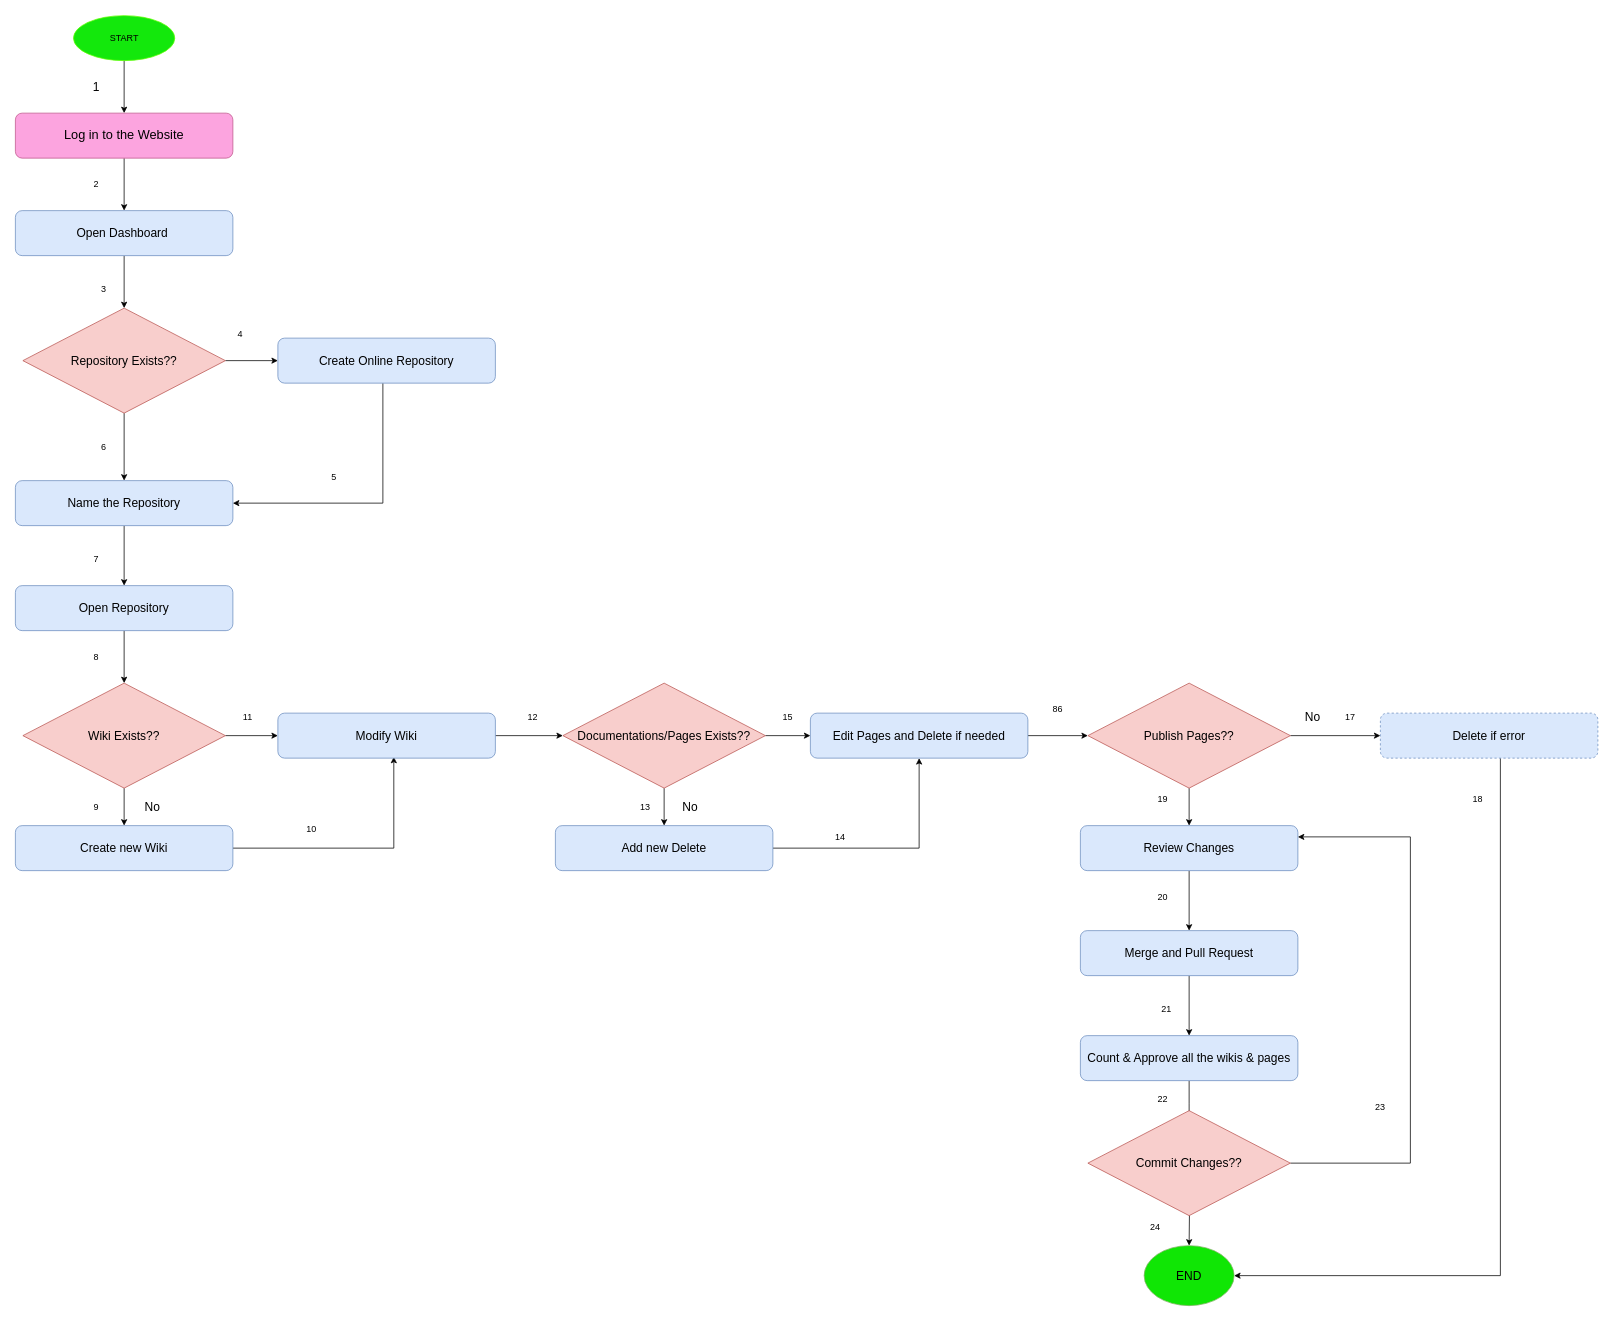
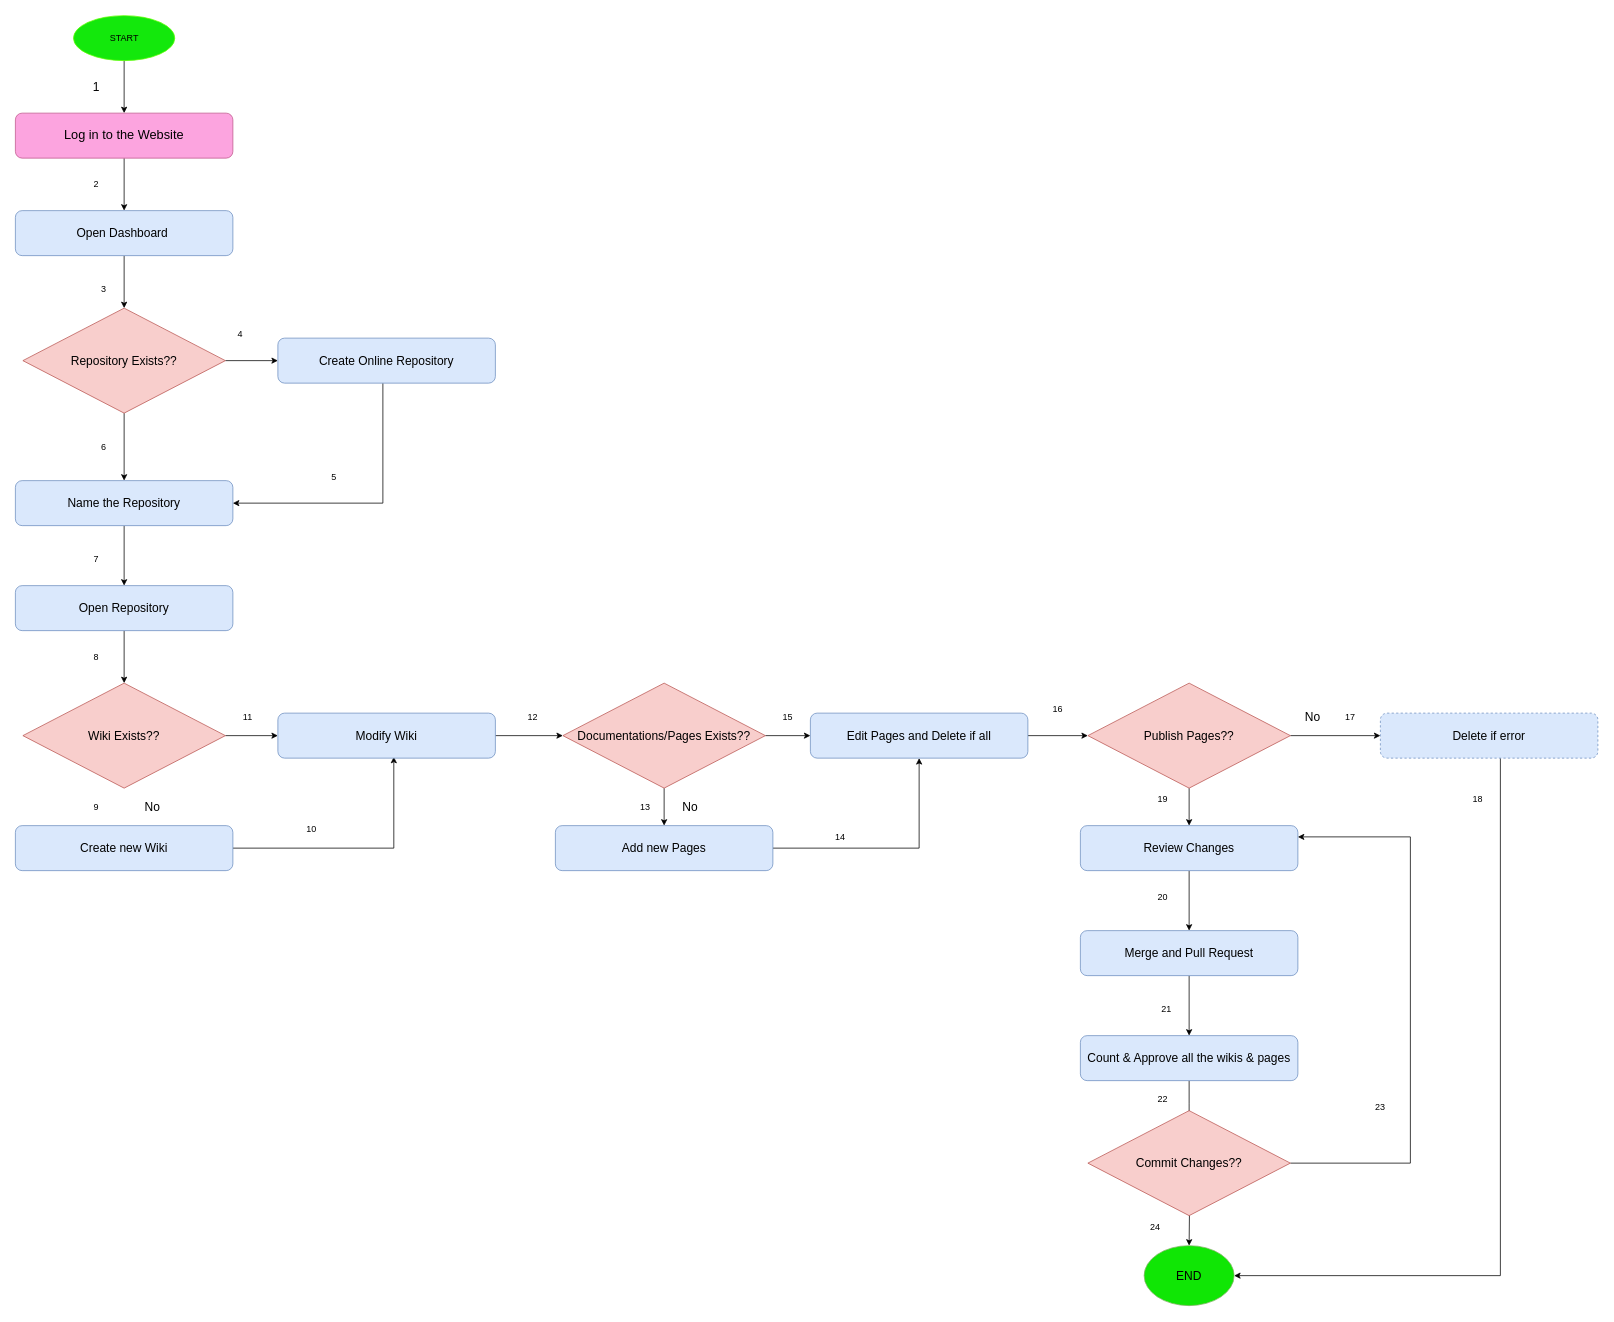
- <mxCell id="63" value="86" style="text;html=1;strokeColor=none;fillColor=none;align=center;verticalAlign=middle;whiteSpace=wrap;rounded=0;" vertex="1" parent="1"><mxGeometry x="1380" y="930" width="60" height="30" as="geometry" /></mxCell>
+ <mxCell id="63" value="16" style="text;html=1;strokeColor=none;fillColor=none;align=center;verticalAlign=middle;whiteSpace=wrap;rounded=0;" vertex="1" parent="1"><mxGeometry x="1380" y="930" width="60" height="30" as="geometry" /></mxCell>
- <mxCell id="29" value="&lt;span style=&quot;font-size: 16px;&quot;&gt;Edit Pages and Delete if needed&lt;/span&gt;" style="rounded=1;whiteSpace=wrap;html=1;labelBackgroundColor=none;fillColor=#dae8fc;strokeColor=#6c8ebf;" vertex="1" parent="1"><mxGeometry x="1080" y="950" width="290" height="60" as="geometry" /></mxCell>
+ <mxCell id="29" value="&lt;span style=&quot;font-size: 16px;&quot;&gt;Edit Pages and Delete if all&lt;/span&gt;" style="rounded=1;whiteSpace=wrap;html=1;labelBackgroundColor=none;fillColor=#dae8fc;strokeColor=#6c8ebf;" vertex="1" parent="1"><mxGeometry x="1080" y="950" width="290" height="60" as="geometry" /></mxCell>
- <mxCell id="18" value="" style="edgeStyle=orthogonalEdgeStyle;rounded=0;orthogonalLoop=1;jettySize=auto;html=1;" edge="1" parent="1" source="19" target="21"><mxGeometry relative="1" as="geometry" /></mxCell>
- <mxCell id="31" value="&lt;span style=&quot;font-size: 16px;&quot;&gt;Add new Delete&lt;/span&gt;" style="rounded=1;whiteSpace=wrap;html=1;labelBackgroundColor=none;fillColor=#dae8fc;strokeColor=#6c8ebf;" vertex="1" parent="1"><mxGeometry x="740" y="1100" width="290" height="60" as="geometry" /></mxCell>
+ <mxCell id="31" value="&lt;span style=&quot;font-size: 16px;&quot;&gt;Add new Pages&lt;/span&gt;" style="rounded=1;whiteSpace=wrap;html=1;labelBackgroundColor=none;fillColor=#dae8fc;strokeColor=#6c8ebf;" vertex="1" parent="1"><mxGeometry x="740" y="1100" width="290" height="60" as="geometry" /></mxCell>
